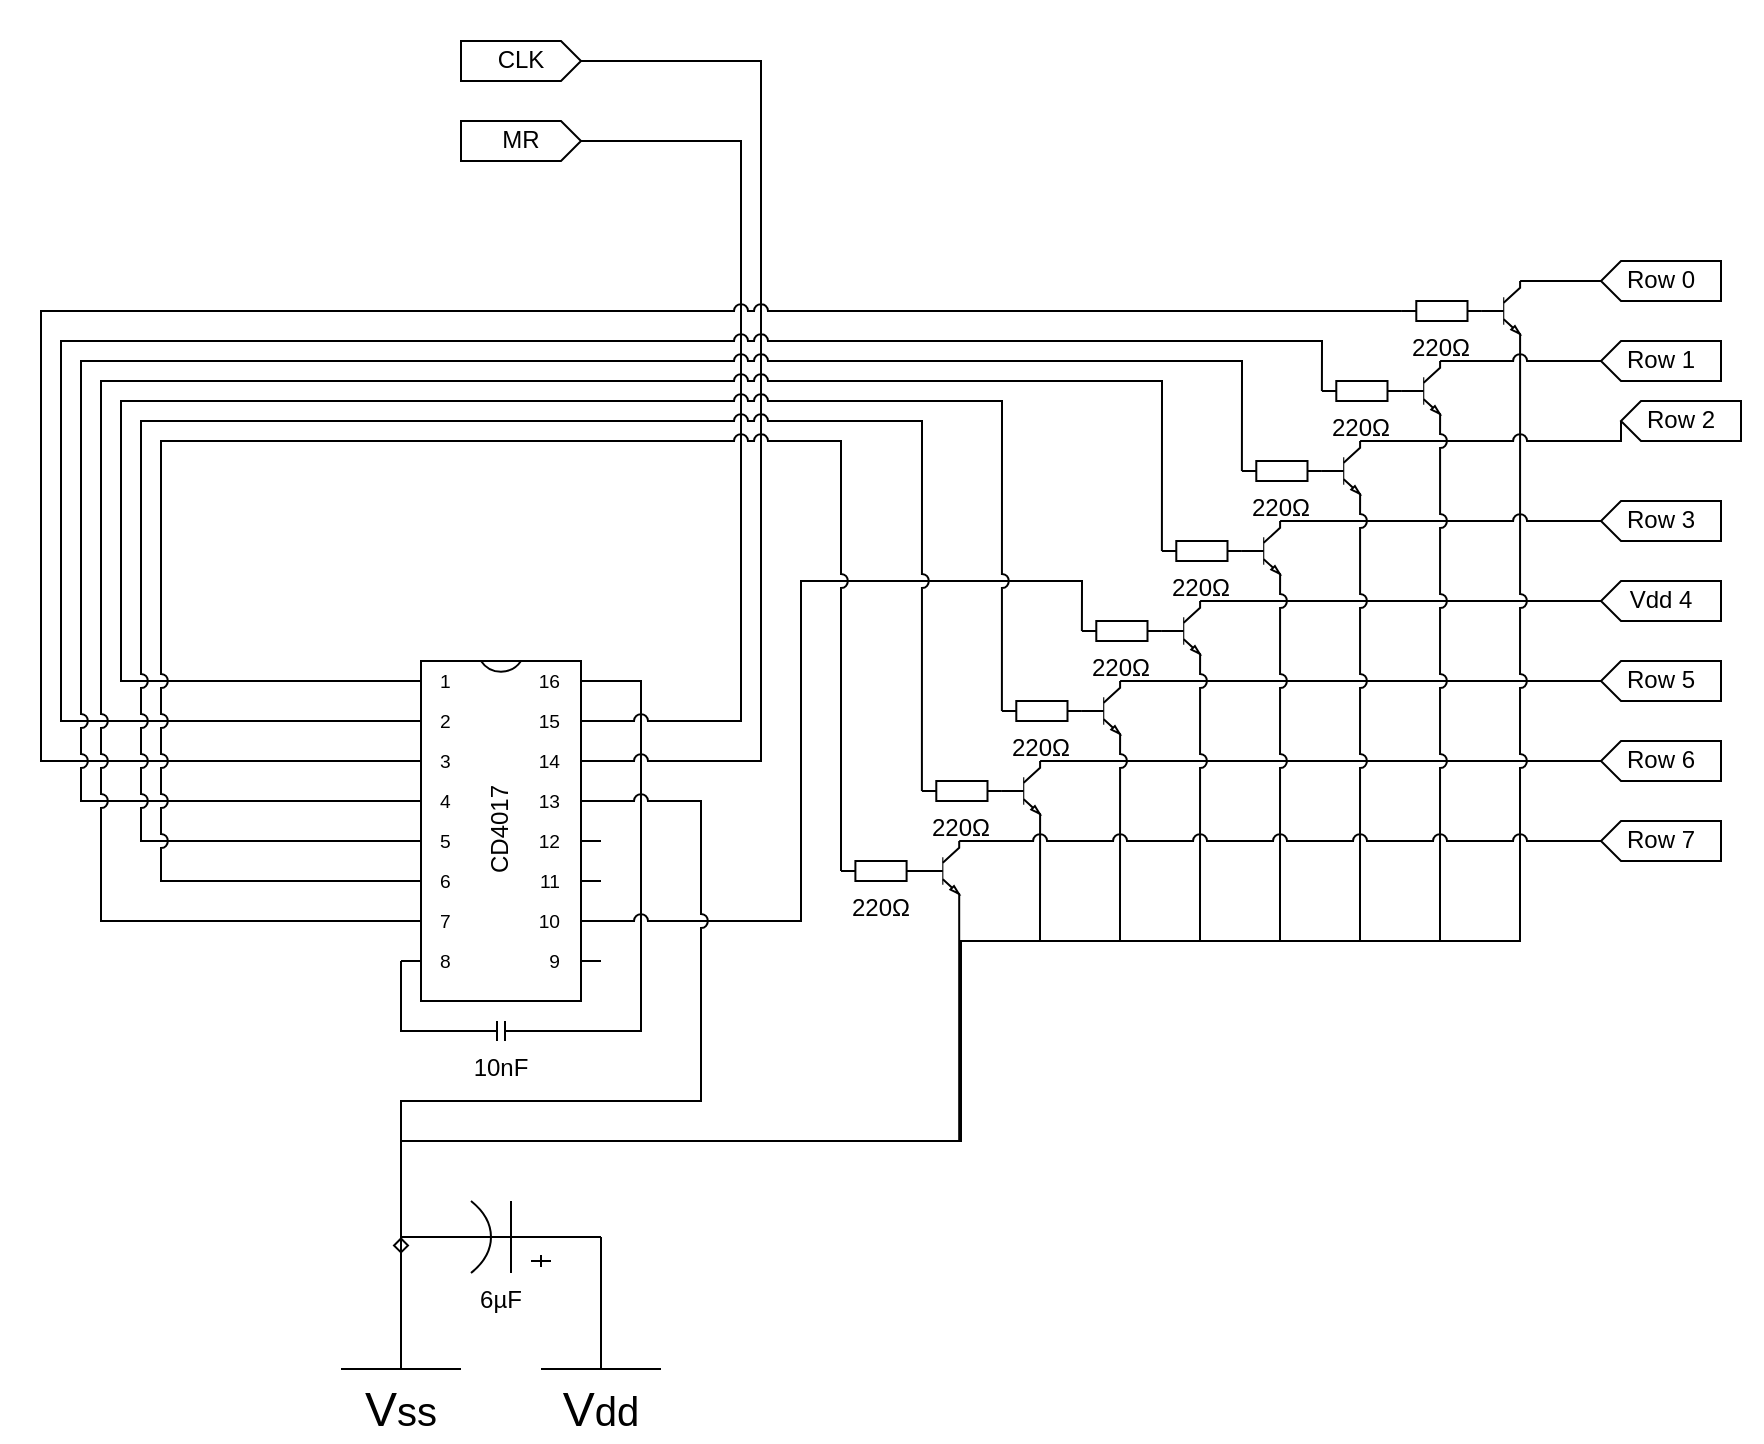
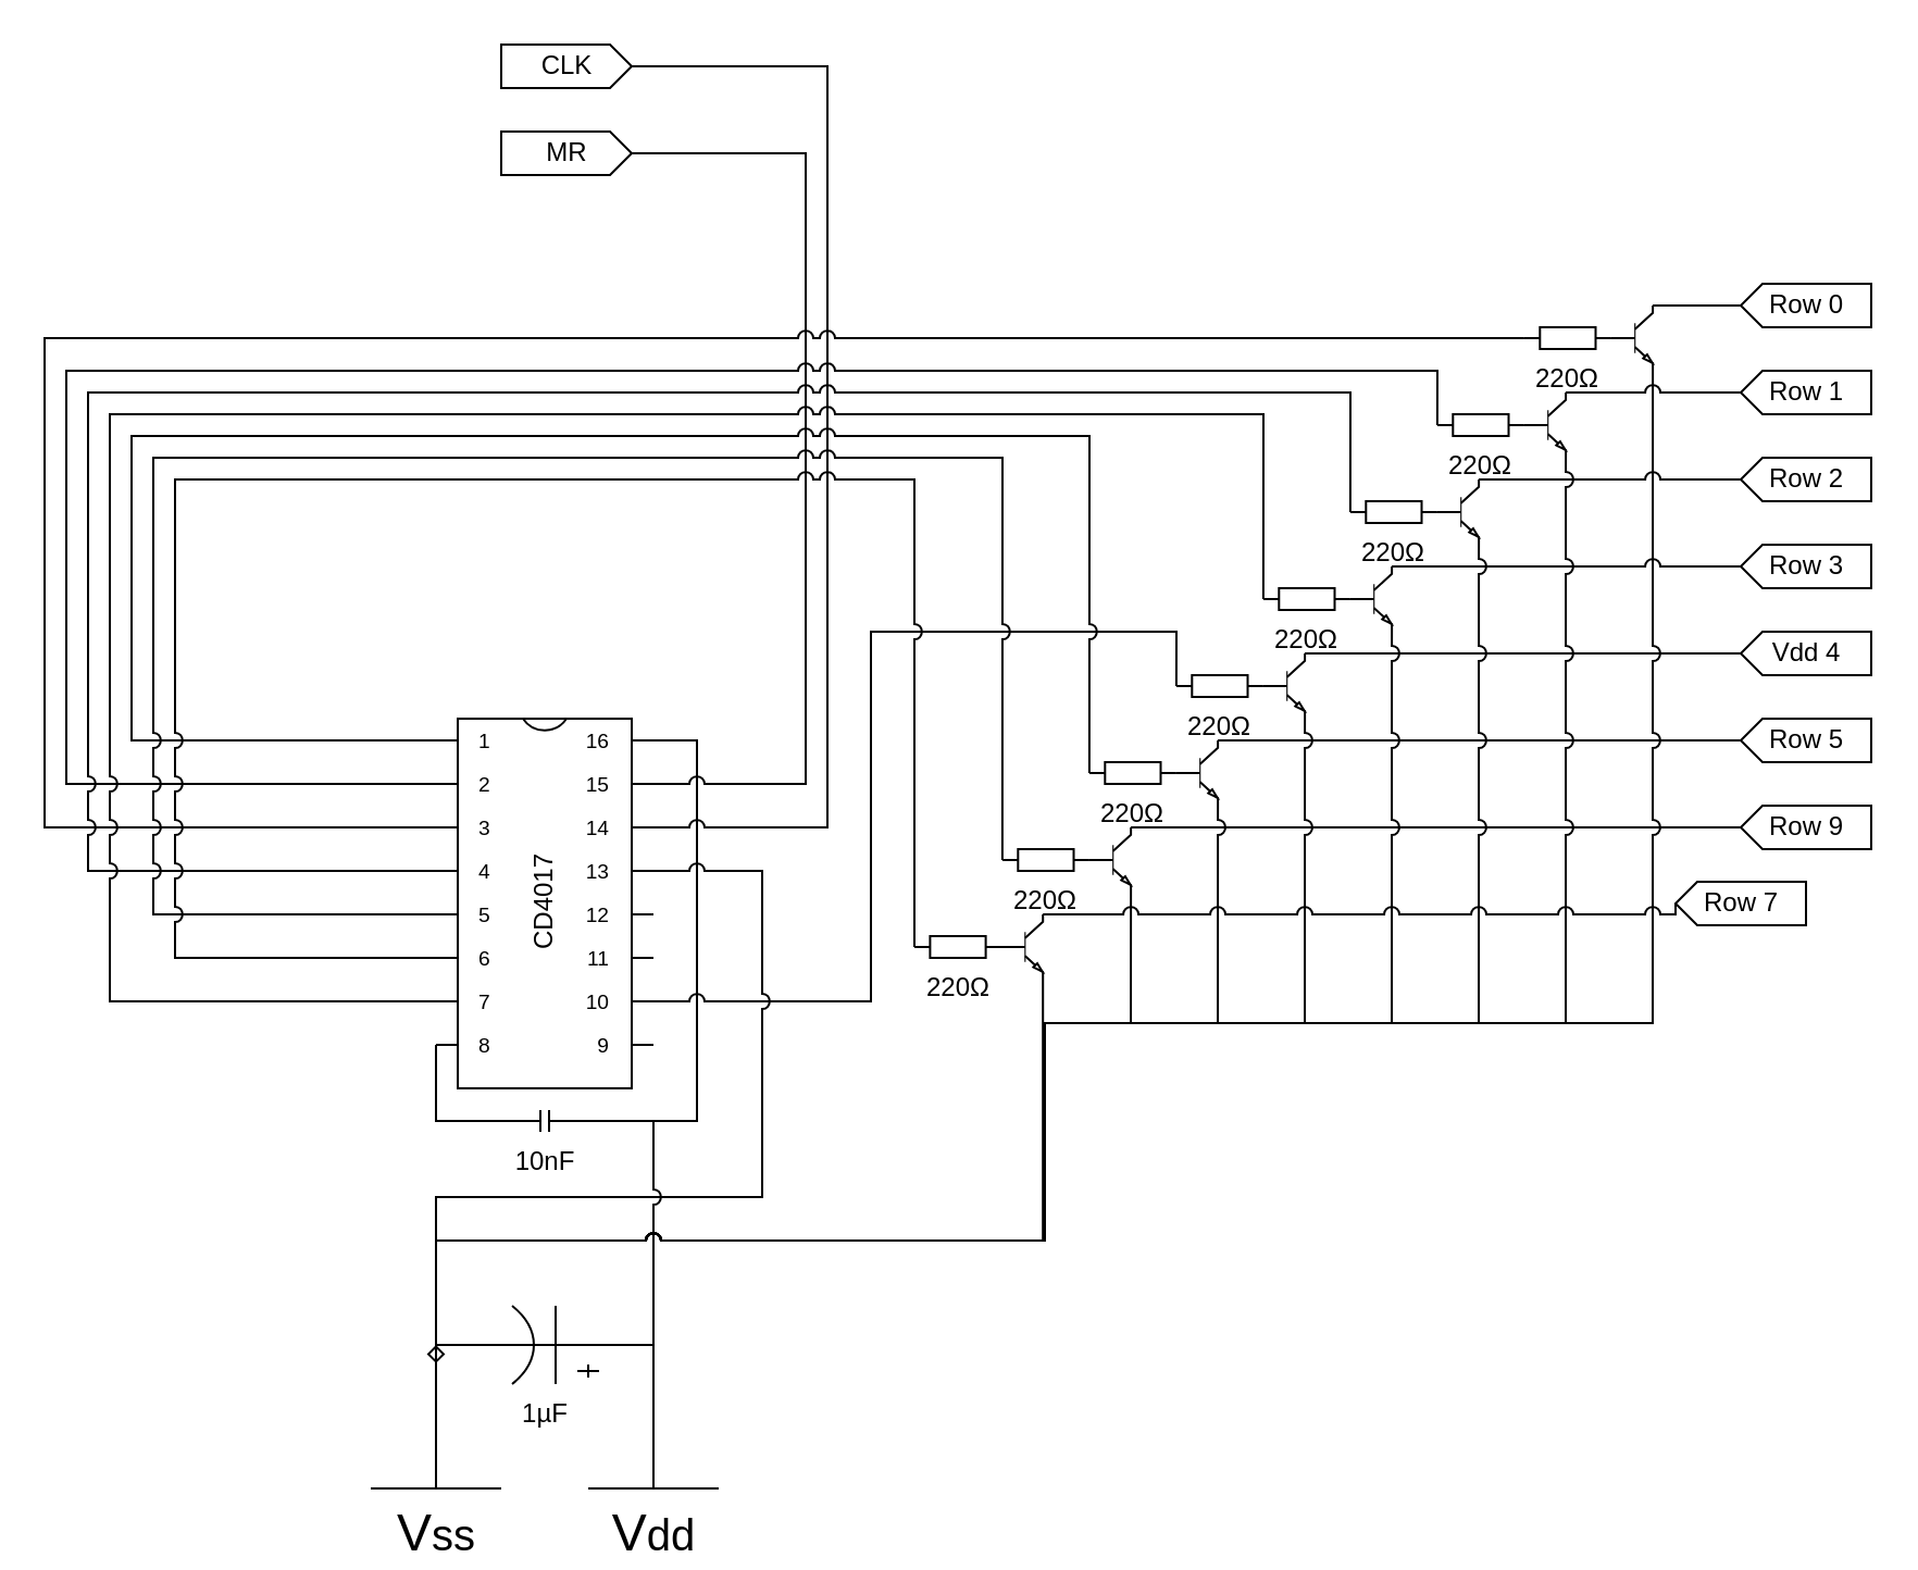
- <mxCell id="59" value="Row 2" style="html=1;shadow=0;dashed=0;align=center;verticalAlign=middle;shape=mxgraph.arrows2.arrow;dy=0;dx=10;notch=0;direction=west;" vertex="1" parent="1"><mxGeometry x="810" y="200" width="60" height="20" as="geometry" /></mxCell>
+ <mxCell id="59" value="Row 2" style="html=1;shadow=0;dashed=0;align=center;verticalAlign=middle;shape=mxgraph.arrows2.arrow;dy=0;dx=10;notch=0;direction=west;" vertex="1" parent="1"><mxGeometry x="800" y="210" width="60" height="20" as="geometry" /></mxCell>
- <mxCell id="63" value="Row 6" style="html=1;shadow=0;dashed=0;align=center;verticalAlign=middle;shape=mxgraph.arrows2.arrow;dy=0;dx=10;notch=0;direction=west;" vertex="1" parent="1"><mxGeometry x="800" y="370" width="60" height="20" as="geometry" /></mxCell>
+ <mxCell id="63" value="Row 9" style="html=1;shadow=0;dashed=0;align=center;verticalAlign=middle;shape=mxgraph.arrows2.arrow;dy=0;dx=10;notch=0;direction=west;" vertex="1" parent="1"><mxGeometry x="800" y="370" width="60" height="20" as="geometry" /></mxCell>
- <mxCell id="64" value="Row 7" style="html=1;shadow=0;dashed=0;align=center;verticalAlign=middle;shape=mxgraph.arrows2.arrow;dy=0;dx=10;notch=0;direction=west;" vertex="1" parent="1"><mxGeometry x="800" y="410" width="60" height="20" as="geometry" /></mxCell>
+ <mxCell id="64" value="Row 7" style="html=1;shadow=0;dashed=0;align=center;verticalAlign=middle;shape=mxgraph.arrows2.arrow;dy=0;dx=10;notch=0;direction=west;" vertex="1" parent="1"><mxGeometry x="770" y="405" width="60" height="20" as="geometry" /></mxCell>
+ <mxCell id="21" style="edgeStyle=orthogonalEdgeStyle;rounded=0;jumpStyle=arc;jumpSize=7;orthogonalLoop=1;jettySize=auto;html=1;exitX=1;exitY=0.5;exitDx=0;exitDy=0;exitPerimeter=0;entryX=0.5;entryY=1;entryDx=0;entryDy=0;entryPerimeter=0;endArrow=none;endFill=0;" edge="1" parent="1" source="22" target="17"><mxGeometry relative="1" as="geometry" /></mxCell>
- <mxCell id="20" value="6µF" style="pointerEvents=1;verticalLabelPosition=bottom;shadow=0;dashed=0;align=center;html=1;verticalAlign=top;shape=mxgraph.electrical.capacitors.capacitor_3;direction=west;" vertex="1" parent="1"><mxGeometry x="200" y="600" width="100" height="36" as="geometry" /></mxCell>
+ <mxCell id="20" value="1µF" style="pointerEvents=1;verticalLabelPosition=bottom;shadow=0;dashed=0;align=center;html=1;verticalAlign=top;shape=mxgraph.electrical.capacitors.capacitor_3;direction=west;" vertex="1" parent="1"><mxGeometry x="200" y="600" width="100" height="36" as="geometry" /></mxCell>
